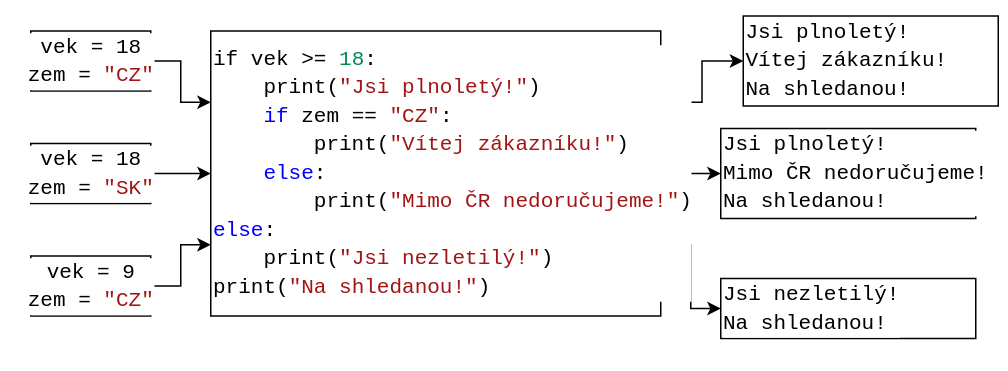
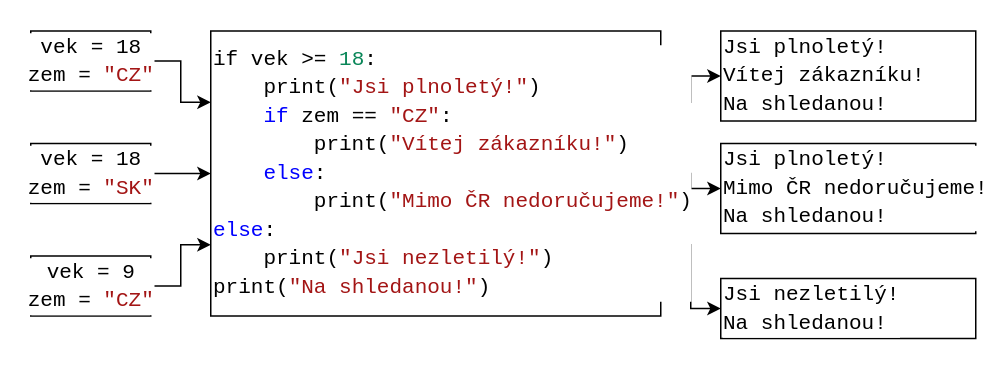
- <mxCell id="12" value="&lt;div style=&quot;background-color: rgb(255, 255, 255); line-height: 19px; font-size: 14px; font-family: Consolas, &amp;quot;Courier New&amp;quot;, monospace;&quot;&gt;Jsi plnoletý!&lt;br&gt;&lt;span style=&quot;&quot;&gt;Vítej zákazníku!&lt;br&gt;&lt;/span&gt;&lt;span style=&quot;&quot;&gt;Na shledanou!&lt;/span&gt;&lt;br&gt;&lt;/div&gt;" style="fontColor=default;html=1;align=left;" vertex="1" parent="1"><mxGeometry x="495" y="10" width="170" height="60" as="geometry" /></mxCell>
+ <mxCell id="12" value="&lt;div style=&quot;background-color: rgb(255, 255, 255); line-height: 19px; font-size: 14px; font-family: Consolas, &amp;quot;Courier New&amp;quot;, monospace;&quot;&gt;Jsi plnoletý!&lt;br&gt;&lt;span style=&quot;&quot;&gt;Vítej zákazníku!&lt;br&gt;&lt;/span&gt;&lt;span style=&quot;&quot;&gt;Na shledanou!&lt;/span&gt;&lt;br&gt;&lt;/div&gt;" style="fontColor=default;html=1;align=left;" vertex="1" parent="1"><mxGeometry x="480" y="20" width="170" height="60" as="geometry" /></mxCell>
- <mxCell id="13" value="&lt;div style=&quot;background-color: rgb(255, 255, 255); line-height: 19px; font-size: 14px; font-family: Consolas, &amp;quot;Courier New&amp;quot;, monospace;&quot;&gt;Jsi plnoletý!&lt;br&gt;&lt;div style=&quot;line-height: 19px;&quot;&gt;Mimo ČR nedoručujeme!&lt;/div&gt;&lt;span style=&quot;&quot;&gt;Na shledanou!&lt;/span&gt;&lt;br&gt;&lt;/div&gt;" style="fontColor=default;html=1;align=left;" vertex="1" parent="1"><mxGeometry x="480" y="85" width="170" height="60" as="geometry" /></mxCell>
+ <mxCell id="13" value="&lt;div style=&quot;background-color: rgb(255, 255, 255); line-height: 19px; font-size: 14px; font-family: Consolas, &amp;quot;Courier New&amp;quot;, monospace;&quot;&gt;Jsi plnoletý!&lt;br&gt;&lt;div style=&quot;line-height: 19px;&quot;&gt;Mimo ČR nedoručujeme!&lt;/div&gt;&lt;span style=&quot;&quot;&gt;Na shledanou!&lt;/span&gt;&lt;br&gt;&lt;/div&gt;" style="fontColor=default;html=1;align=left;" vertex="1" parent="1"><mxGeometry x="480" y="95" width="170" height="60" as="geometry" /></mxCell>
